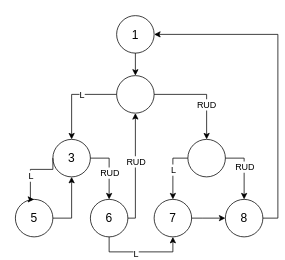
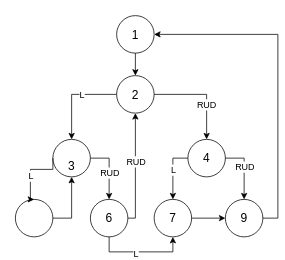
+ <mxCell id="7" value="2" style="text;html=1;strokeColor=none;fillColor=none;align=center;verticalAlign=middle;whiteSpace=wrap;rounded=0;fontSize=16;" vertex="1" parent="5"><mxGeometry x="5" y="15" width="40" height="20" as="geometry" /></mxCell>
- <mxCell id="10" value="3" style="text;html=1;strokeColor=none;fillColor=none;align=center;verticalAlign=middle;whiteSpace=wrap;rounded=0;fontSize=16;" vertex="1" parent="8"><mxGeometry x="5" y="15" width="40" height="20" as="geometry" /></mxCell>
+ <mxCell id="10" value="3" style="text;html=1;strokeColor=none;fillColor=none;align=center;verticalAlign=middle;whiteSpace=wrap;rounded=0;fontSize=16;" vertex="1" parent="8"><mxGeometry x="5" y="25" width="40" height="20" as="geometry" /></mxCell>
+ <mxCell id="13" value="4" style="text;html=1;strokeColor=none;fillColor=none;align=center;verticalAlign=middle;whiteSpace=wrap;rounded=0;fontSize=16;" vertex="1" parent="11"><mxGeometry x="5" y="15" width="40" height="20" as="geometry" /></mxCell>
- <mxCell id="16" value="5" style="text;html=1;strokeColor=none;fillColor=none;align=center;verticalAlign=middle;whiteSpace=wrap;rounded=0;fontSize=16;" vertex="1" parent="14"><mxGeometry x="5" y="15" width="40" height="20" as="geometry" /></mxCell>
- <mxCell id="25" value="8" style="text;html=1;strokeColor=none;fillColor=none;align=center;verticalAlign=middle;whiteSpace=wrap;rounded=0;fontSize=16;" vertex="1" parent="23"><mxGeometry x="5" y="15" width="40" height="20" as="geometry" /></mxCell>
+ <mxCell id="25" value="9" style="text;html=1;strokeColor=none;fillColor=none;align=center;verticalAlign=middle;whiteSpace=wrap;rounded=0;fontSize=16;" vertex="1" parent="23"><mxGeometry x="5" y="15" width="40" height="20" as="geometry" /></mxCell>
